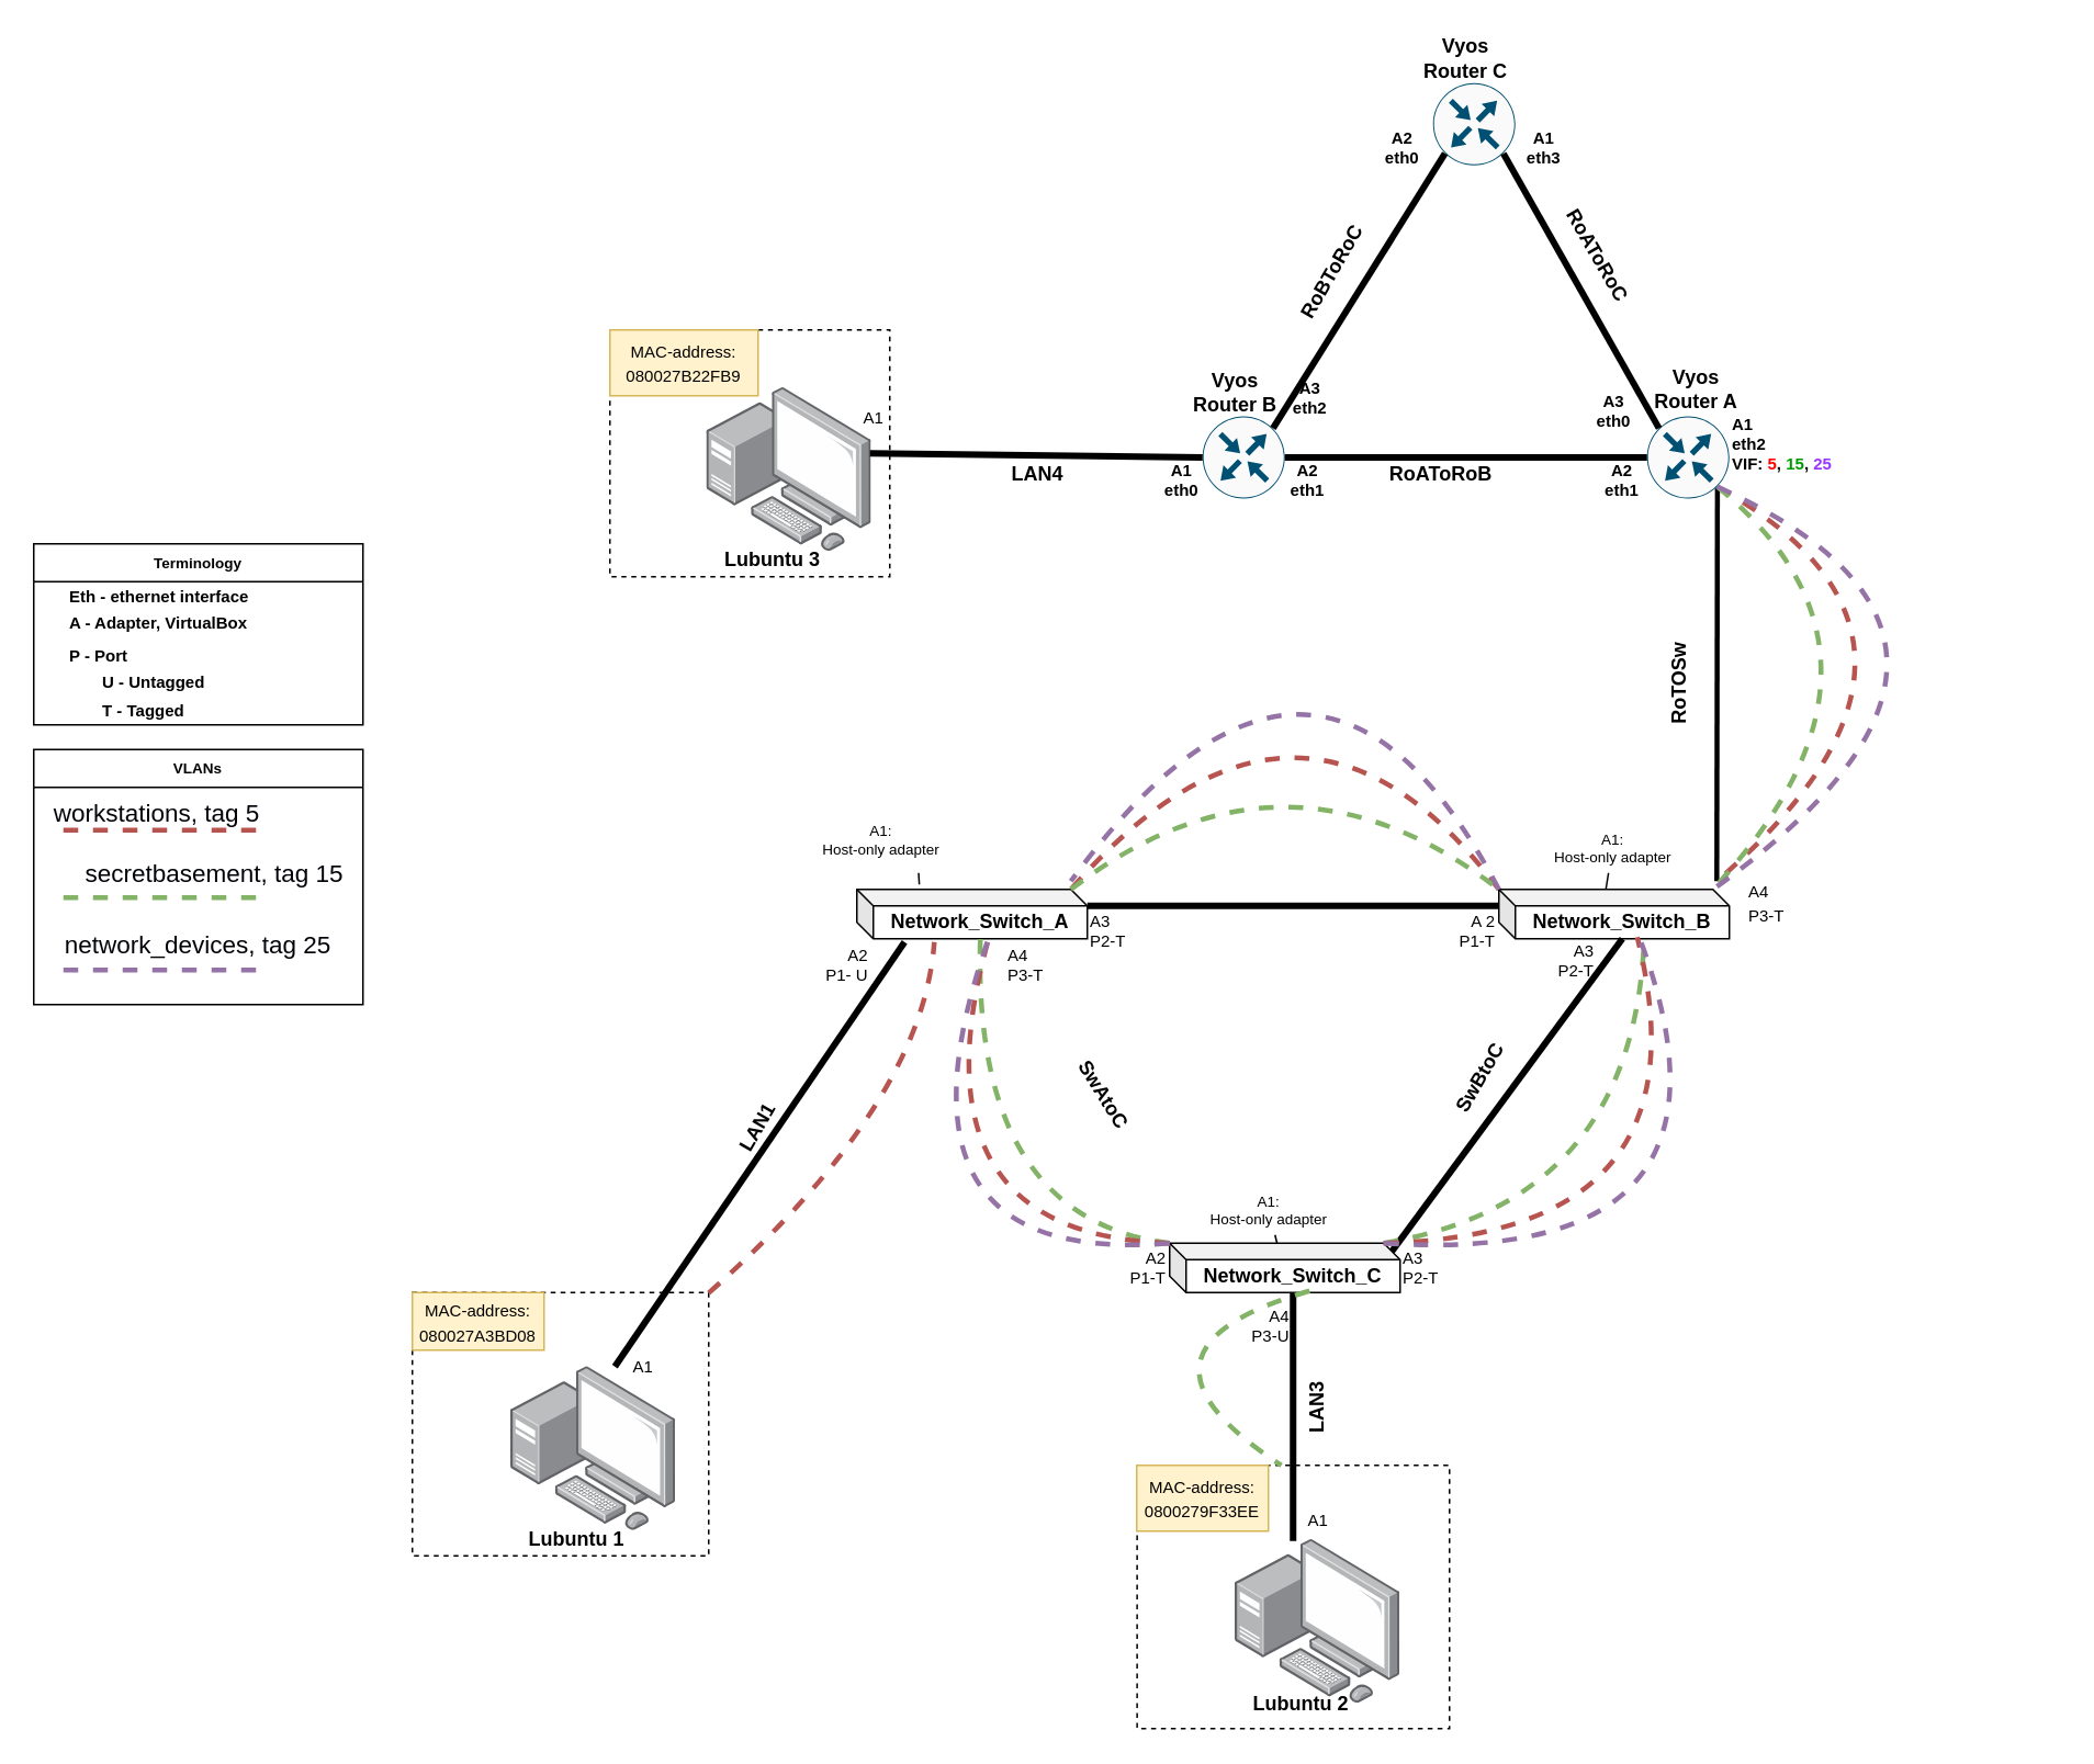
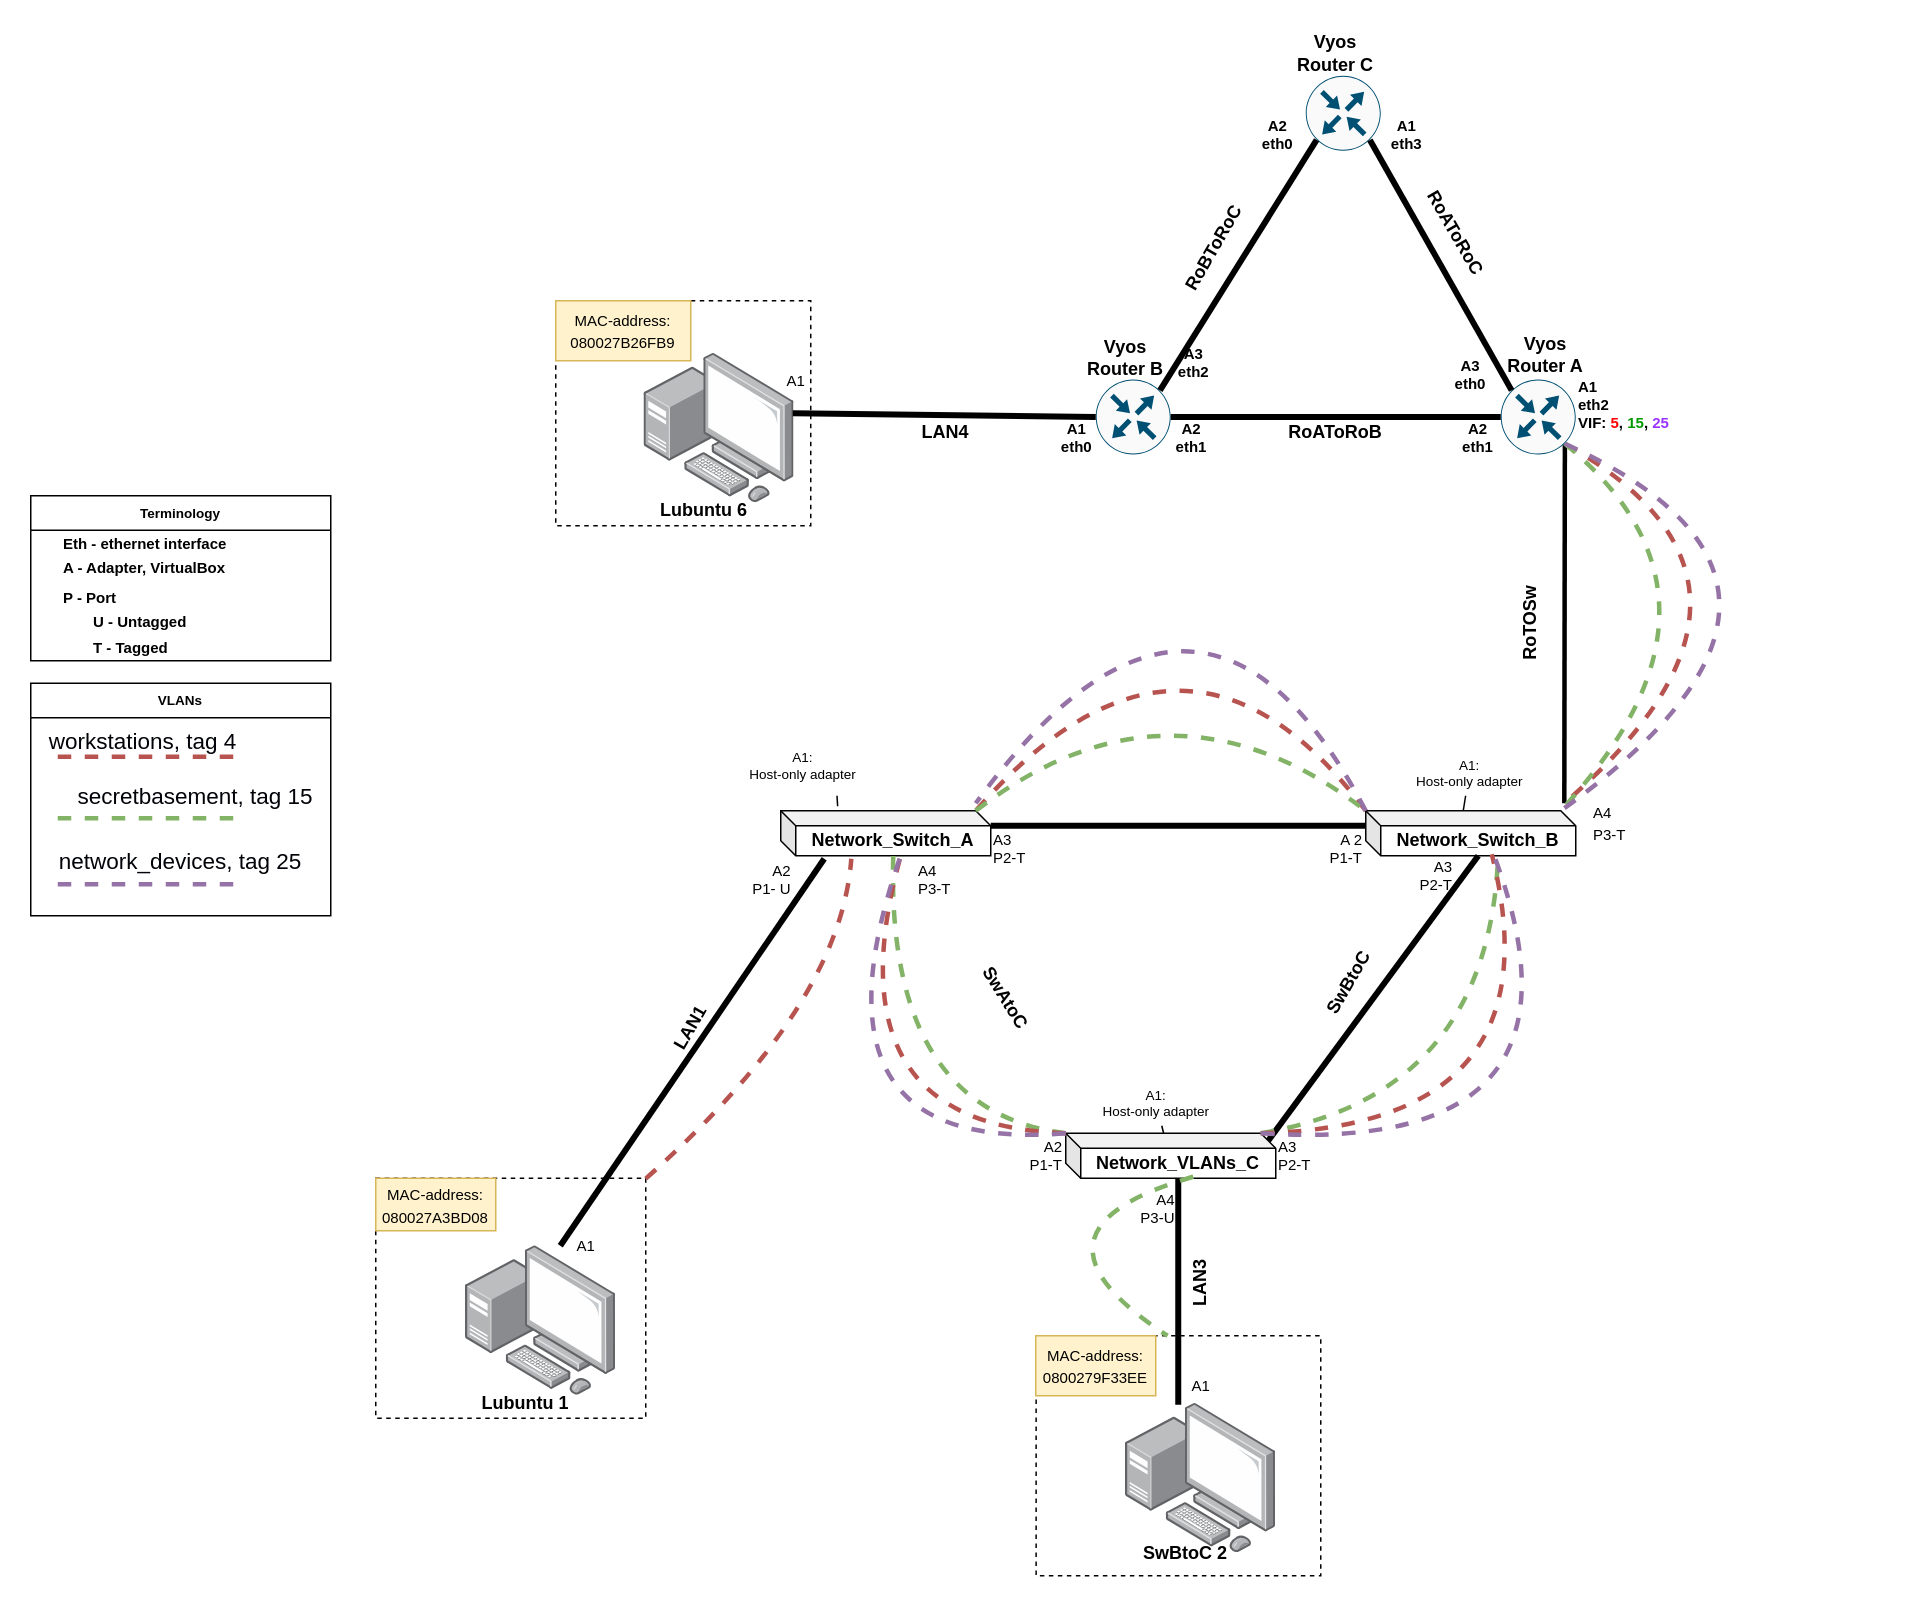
- <mxCell id="44" value="&lt;font style=&quot;font-size: 10px;&quot;&gt;MAC-address:&lt;br&gt;080027B22FB9&lt;/font&gt;" style="text;strokeColor=#d6b656;align=center;fillColor=#fff2cc;html=1;verticalAlign=middle;rounded=0;whiteSpace=wrap;labelBorderColor=none;fillStyle=auto;" parent="1" vertex="1"><mxGeometry x="370" y="200" width="90" height="40" as="geometry" /></mxCell>
+ <mxCell id="44" value="&lt;font style=&quot;font-size: 10px;&quot;&gt;MAC-address:&lt;br&gt;080027B26FB9&lt;/font&gt;" style="text;strokeColor=#d6b656;align=center;fillColor=#fff2cc;html=1;verticalAlign=middle;rounded=0;whiteSpace=wrap;labelBorderColor=none;fillStyle=auto;" parent="1" vertex="1"><mxGeometry x="370" y="200" width="90" height="40" as="geometry" /></mxCell>
- <mxCell id="51" value="&lt;b&gt;&lt;font style=&quot;font-size: 12px;&quot;&gt;RoAToRoB&lt;/font&gt;&lt;/b&gt;" style="text;strokeColor=none;align=center;fillColor=none;html=1;verticalAlign=middle;whiteSpace=wrap;rounded=0;dashed=1;fontSize=10;" parent="1" vertex="1"><mxGeometry x="845" y="272.5" width="60" height="30" as="geometry" /></mxCell>
+ <mxCell id="51" value="&lt;b&gt;&lt;font style=&quot;font-size: 12px;&quot;&gt;RoAToRoB&lt;/font&gt;&lt;/b&gt;" style="text;strokeColor=none;align=center;fillColor=none;html=1;verticalAlign=middle;whiteSpace=wrap;rounded=0;dashed=1;fontSize=10;" parent="1" vertex="1"><mxGeometry x="860" y="272.5" width="60" height="30" as="geometry" /></mxCell>
- <mxCell id="42" value="Lubuntu 3" style="text;strokeColor=none;align=center;fillColor=none;html=1;verticalAlign=middle;whiteSpace=wrap;rounded=0;fontStyle=1" parent="1" vertex="1"><mxGeometry x="439" y="325" width="60" height="30" as="geometry" /></mxCell>
+ <mxCell id="42" value="Lubuntu 6" style="text;strokeColor=none;align=center;fillColor=none;html=1;verticalAlign=middle;whiteSpace=wrap;rounded=0;fontStyle=1" parent="1" vertex="1"><mxGeometry x="439" y="325" width="60" height="30" as="geometry" /></mxCell>
- <mxCell id="67" value="workstations, tag 5" style="text;strokeColor=none;align=center;fillColor=none;html=1;verticalAlign=middle;whiteSpace=wrap;rounded=0;fontSize=15;fontColor=#020308;" parent="65" vertex="1"><mxGeometry x="10" y="30" width="130" height="15" as="geometry" /></mxCell>
+ <mxCell id="67" value="workstations, tag 4" style="text;strokeColor=none;align=center;fillColor=none;html=1;verticalAlign=middle;whiteSpace=wrap;rounded=0;fontSize=15;fontColor=#020308;" parent="65" vertex="1"><mxGeometry x="10" y="30" width="130" height="15" as="geometry" /></mxCell>
- <mxCell id="54" value="Network_Switch_C" style="shape=cube;whiteSpace=wrap;html=1;boundedLbl=1;backgroundOutline=1;darkOpacity=0.05;darkOpacity2=0.1;direction=east;size=10;fontStyle=1" parent="1" vertex="1"><mxGeometry x="710" y="755" width="140" height="30" as="geometry" /></mxCell>
+ <mxCell id="54" value="Network_VLANs_C" style="shape=cube;whiteSpace=wrap;html=1;boundedLbl=1;backgroundOutline=1;darkOpacity=0.05;darkOpacity2=0.1;direction=east;size=10;fontStyle=1" parent="1" vertex="1"><mxGeometry x="710" y="755" width="140" height="30" as="geometry" /></mxCell>
- <mxCell id="7" value="Lubuntu 2" style="text;strokeColor=none;align=center;fillColor=none;html=1;verticalAlign=middle;whiteSpace=wrap;rounded=0;fontStyle=1" parent="1" vertex="1"><mxGeometry x="760" y="1020" width="60" height="30" as="geometry" /></mxCell>
+ <mxCell id="7" value="SwBtoC 2" style="text;strokeColor=none;align=center;fillColor=none;html=1;verticalAlign=middle;whiteSpace=wrap;rounded=0;fontStyle=1" parent="1" vertex="1"><mxGeometry x="760" y="1020" width="60" height="30" as="geometry" /></mxCell>
